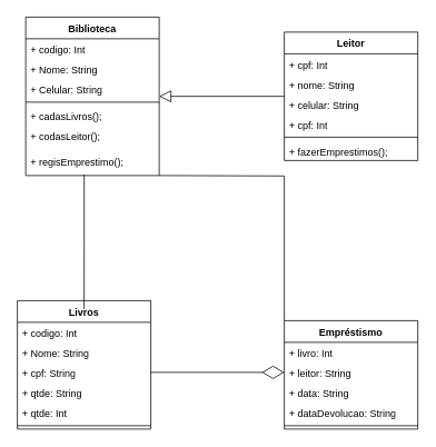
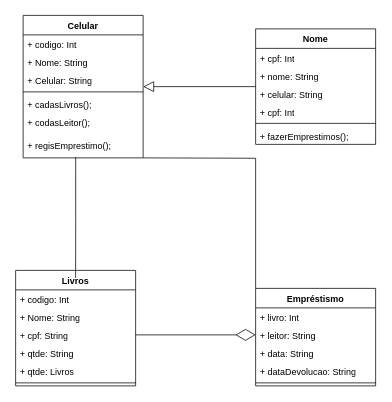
- <mxCell id="2" value="Biblioteca" style="swimlane;fontStyle=1;align=center;verticalAlign=top;childLayout=stackLayout;horizontal=1;startSize=26;horizontalStack=0;resizeParent=1;resizeParentMax=0;resizeLast=0;collapsible=1;marginBottom=0;whiteSpace=wrap;html=1;" vertex="1" parent="1"><mxGeometry x="30" y="20" width="160" height="190" as="geometry" /></mxCell>
+ <mxCell id="2" value="Celular" style="swimlane;fontStyle=1;align=center;verticalAlign=top;childLayout=stackLayout;horizontal=1;startSize=26;horizontalStack=0;resizeParent=1;resizeParentMax=0;resizeLast=0;collapsible=1;marginBottom=0;whiteSpace=wrap;html=1;" vertex="1" parent="1"><mxGeometry x="30" y="20" width="160" height="190" as="geometry" /></mxCell>
- <mxCell id="10" value="Leitor" style="swimlane;fontStyle=1;align=center;verticalAlign=top;childLayout=stackLayout;horizontal=1;startSize=26;horizontalStack=0;resizeParent=1;resizeParentMax=0;resizeLast=0;collapsible=1;marginBottom=0;whiteSpace=wrap;html=1;" vertex="1" parent="1"><mxGeometry x="340" y="38" width="160" height="154" as="geometry" /></mxCell>
+ <mxCell id="10" value="Nome" style="swimlane;fontStyle=1;align=center;verticalAlign=top;childLayout=stackLayout;horizontal=1;startSize=26;horizontalStack=0;resizeParent=1;resizeParentMax=0;resizeLast=0;collapsible=1;marginBottom=0;whiteSpace=wrap;html=1;" vertex="1" parent="1"><mxGeometry x="340" y="38" width="160" height="154" as="geometry" /></mxCell>
- <mxCell id="23" value="+ qtde: Int" style="text;strokeColor=none;fillColor=none;align=left;verticalAlign=top;spacingLeft=4;spacingRight=4;overflow=hidden;rotatable=0;points=[[0,0.5],[1,0.5]];portConstraint=eastwest;whiteSpace=wrap;html=1;" vertex="1" parent="18"><mxGeometry y="122" width="160" height="24" as="geometry" /></mxCell>
+ <mxCell id="23" value="+ qtde: Livros" style="text;strokeColor=none;fillColor=none;align=left;verticalAlign=top;spacingLeft=4;spacingRight=4;overflow=hidden;rotatable=0;points=[[0,0.5],[1,0.5]];portConstraint=eastwest;whiteSpace=wrap;html=1;" vertex="1" parent="18"><mxGeometry y="122" width="160" height="24" as="geometry" /></mxCell>
